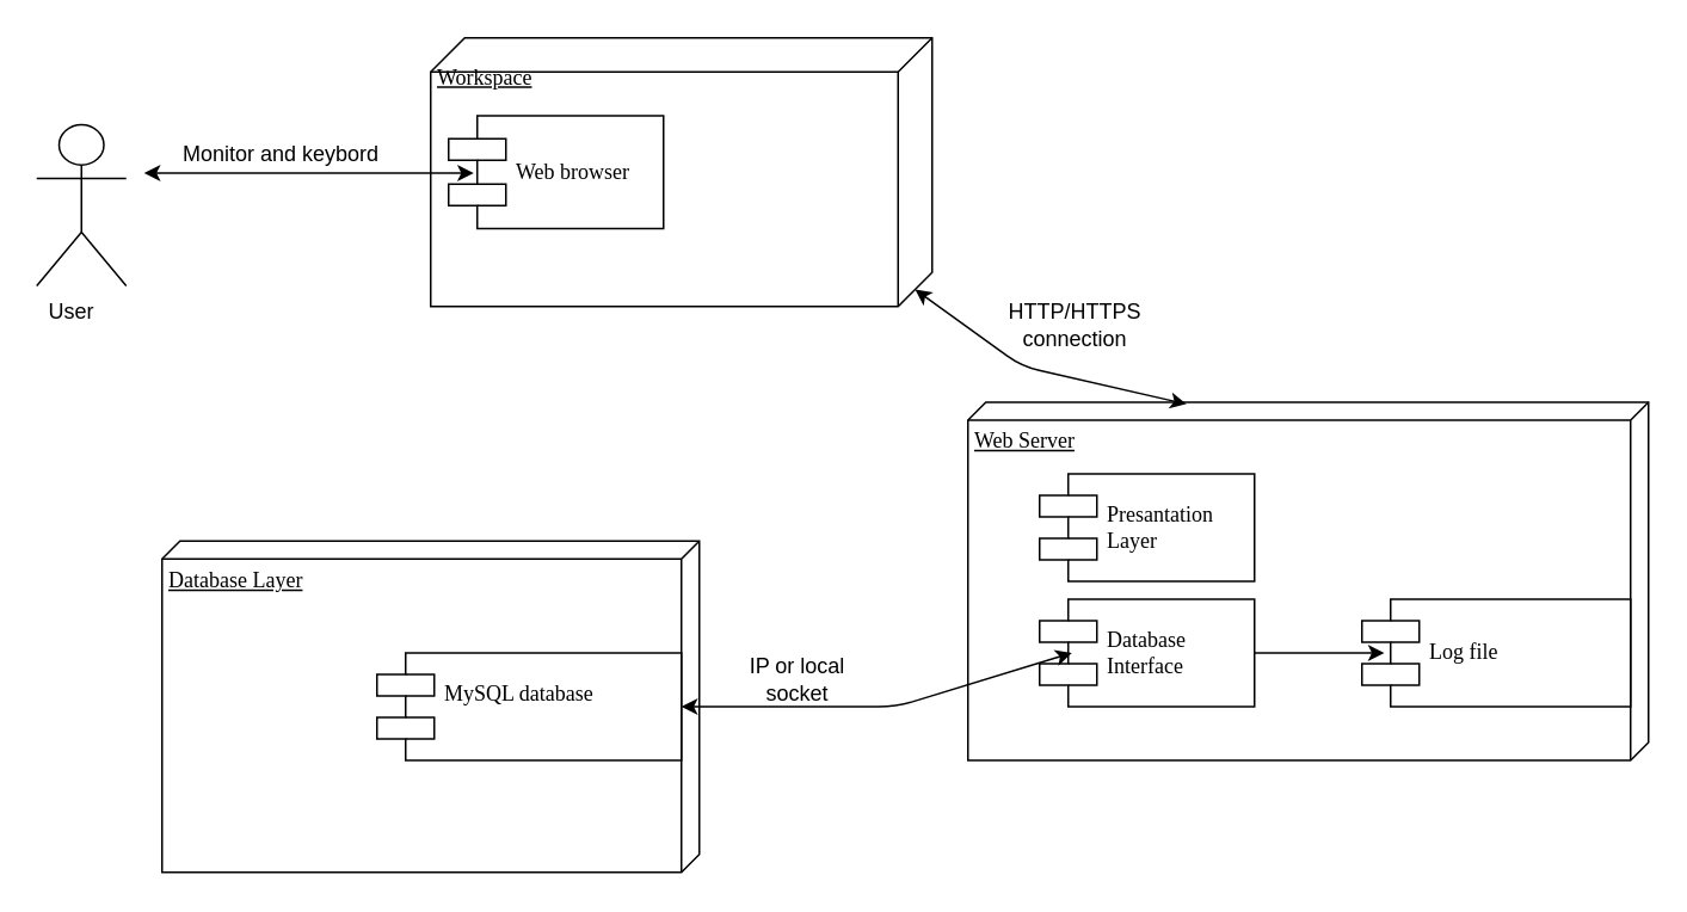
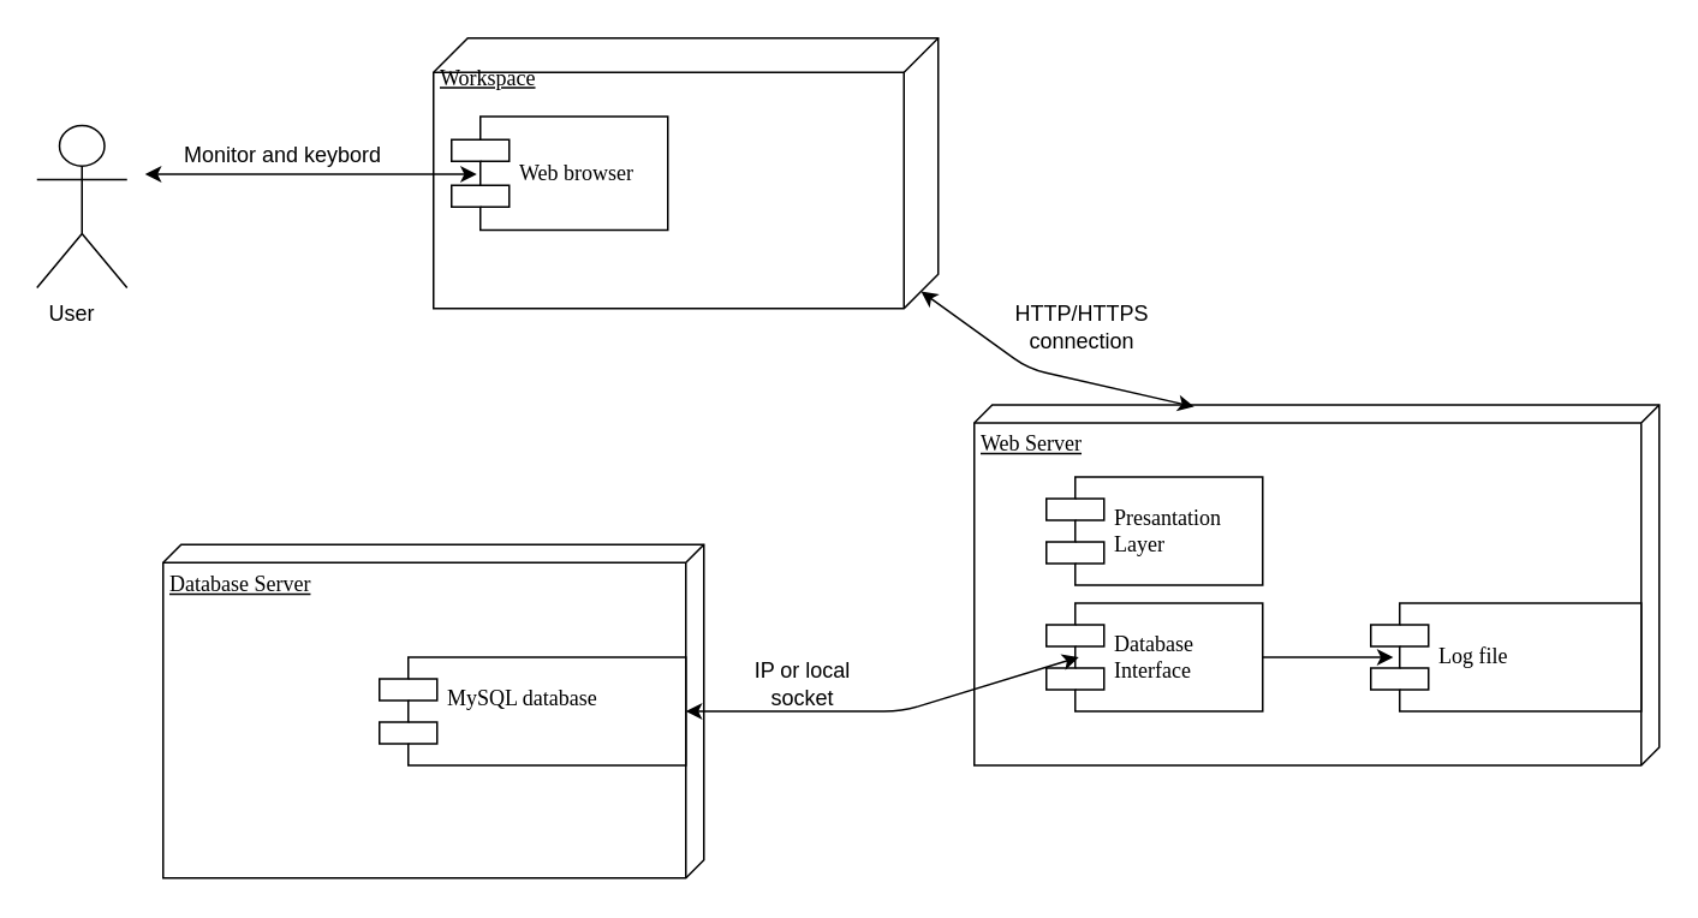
- <mxCell id="3" value="Database Layer" style="verticalAlign=top;align=left;spacingTop=8;spacingLeft=2;spacingRight=12;shape=cube;size=10;direction=south;fontStyle=4;html=1;rounded=0;shadow=0;comic=0;labelBackgroundColor=none;strokeColor=#000000;strokeWidth=1;fillColor=#ffffff;fontFamily=Verdana;fontSize=12;fontColor=#000000;" parent="1" vertex="1"><mxGeometry x="90" y="301.5" width="300" height="185" as="geometry" /></mxCell>
+ <mxCell id="3" value="Database Server" style="verticalAlign=top;align=left;spacingTop=8;spacingLeft=2;spacingRight=12;shape=cube;size=10;direction=south;fontStyle=4;html=1;rounded=0;shadow=0;comic=0;labelBackgroundColor=none;strokeColor=#000000;strokeWidth=1;fillColor=#ffffff;fontFamily=Verdana;fontSize=12;fontColor=#000000;" parent="1" vertex="1"><mxGeometry x="90" y="301.5" width="300" height="185" as="geometry" /></mxCell>
